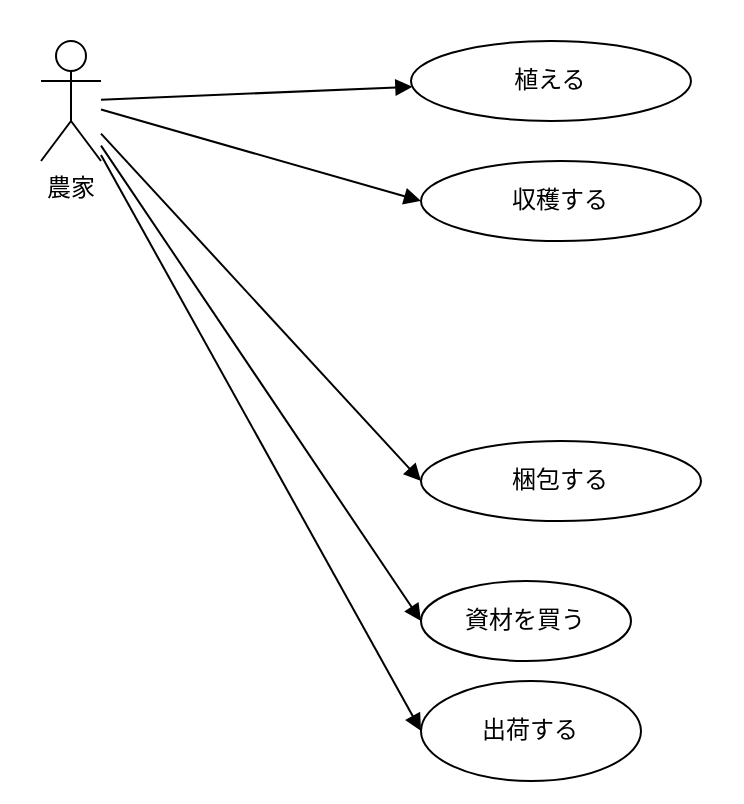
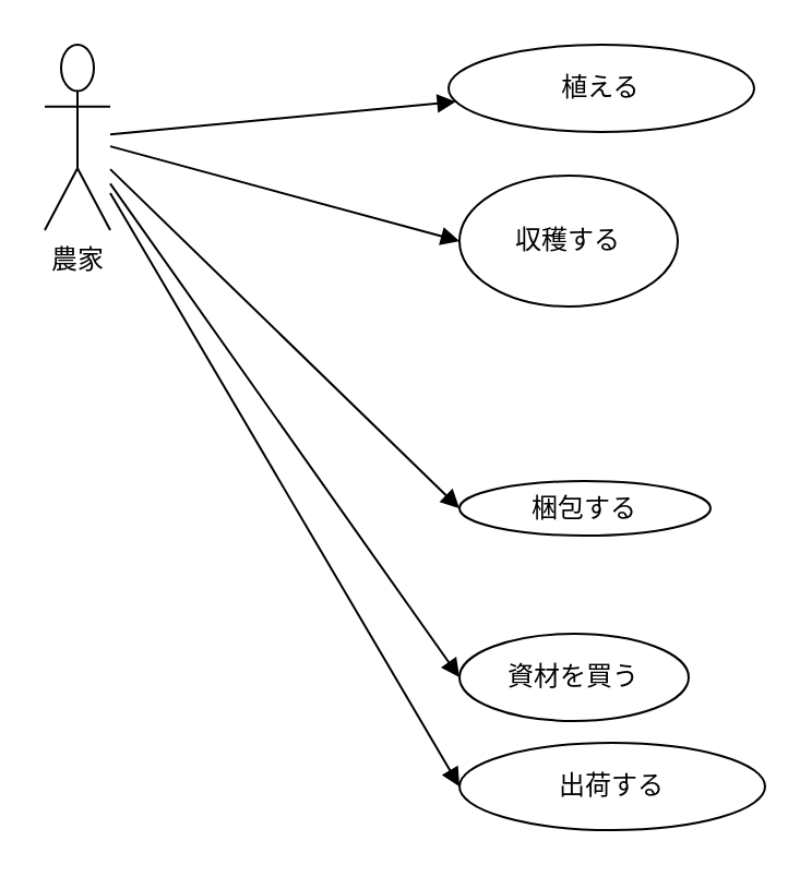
- <mxCell id="7" value="農家" style="shape=umlActor;verticalLabelPosition=bottom;verticalAlign=top;html=1;" vertex="1" parent="1"><mxGeometry x="20" y="20" width="30" height="60" as="geometry" /></mxCell>
+ <mxCell id="7" value="農家" style="shape=umlActor;verticalLabelPosition=bottom;verticalAlign=top;html=1;" vertex="1" parent="1"><mxGeometry x="20" y="20" width="30" height="85" as="geometry" /></mxCell>
- <mxCell id="12" value="収穫する" style="ellipse;whiteSpace=wrap;html=1;" vertex="1" parent="1"><mxGeometry x="210" y="80" width="140" height="40" as="geometry" /></mxCell>
+ <mxCell id="12" value="収穫する" style="ellipse;whiteSpace=wrap;html=1;" vertex="1" parent="1"><mxGeometry x="210" y="80" width="100" height="60" as="geometry" /></mxCell>
- <mxCell id="10" value="梱包する" style="ellipse;whiteSpace=wrap;html=1;" vertex="1" parent="1"><mxGeometry x="210" y="220" width="140" height="40" as="geometry" /></mxCell>
+ <mxCell id="10" value="梱包する" style="ellipse;whiteSpace=wrap;html=1;" vertex="1" parent="1"><mxGeometry x="210" y="220" width="115" height="25" as="geometry" /></mxCell>
- <mxCell id="8" value="出荷する" style="ellipse;whiteSpace=wrap;html=1;" vertex="1" parent="1"><mxGeometry x="210" y="340" width="110" height="50" as="geometry" /></mxCell>
+ <mxCell id="8" value="出荷する" style="ellipse;whiteSpace=wrap;html=1;" vertex="1" parent="1"><mxGeometry x="210" y="340" width="140" height="40" as="geometry" /></mxCell>
